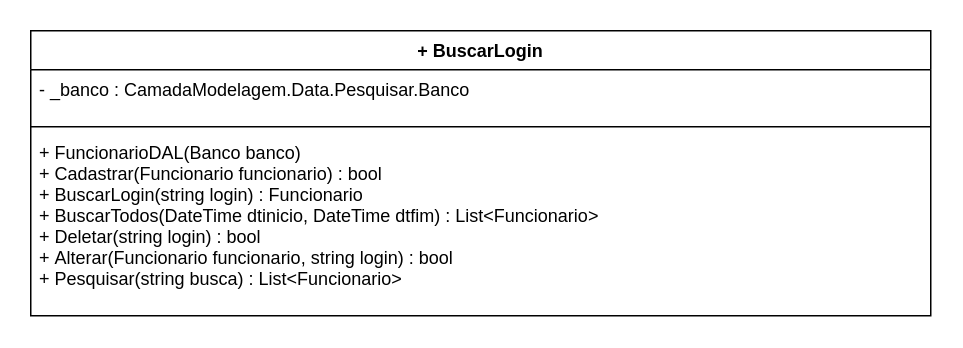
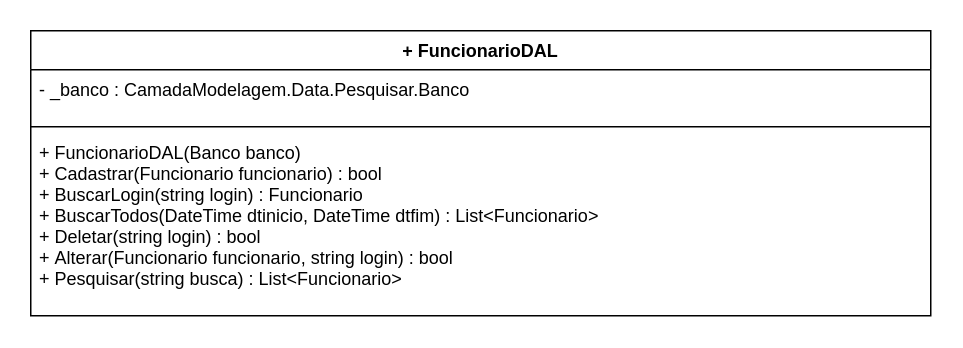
- <mxCell id="2" value="+ BuscarLogin" style="swimlane;fontStyle=1;align=center;verticalAlign=top;childLayout=stackLayout;horizontal=1;startSize=26;horizontalStack=0;resizeParent=1;resizeParentMax=0;resizeLast=0;collapsible=1;marginBottom=0;" parent="1" vertex="1"><mxGeometry x="20" y="20" width="600" height="190" as="geometry" /></mxCell>
+ <mxCell id="2" value="+ FuncionarioDAL" style="swimlane;fontStyle=1;align=center;verticalAlign=top;childLayout=stackLayout;horizontal=1;startSize=26;horizontalStack=0;resizeParent=1;resizeParentMax=0;resizeLast=0;collapsible=1;marginBottom=0;" parent="1" vertex="1"><mxGeometry x="20" y="20" width="600" height="190" as="geometry" /></mxCell>
